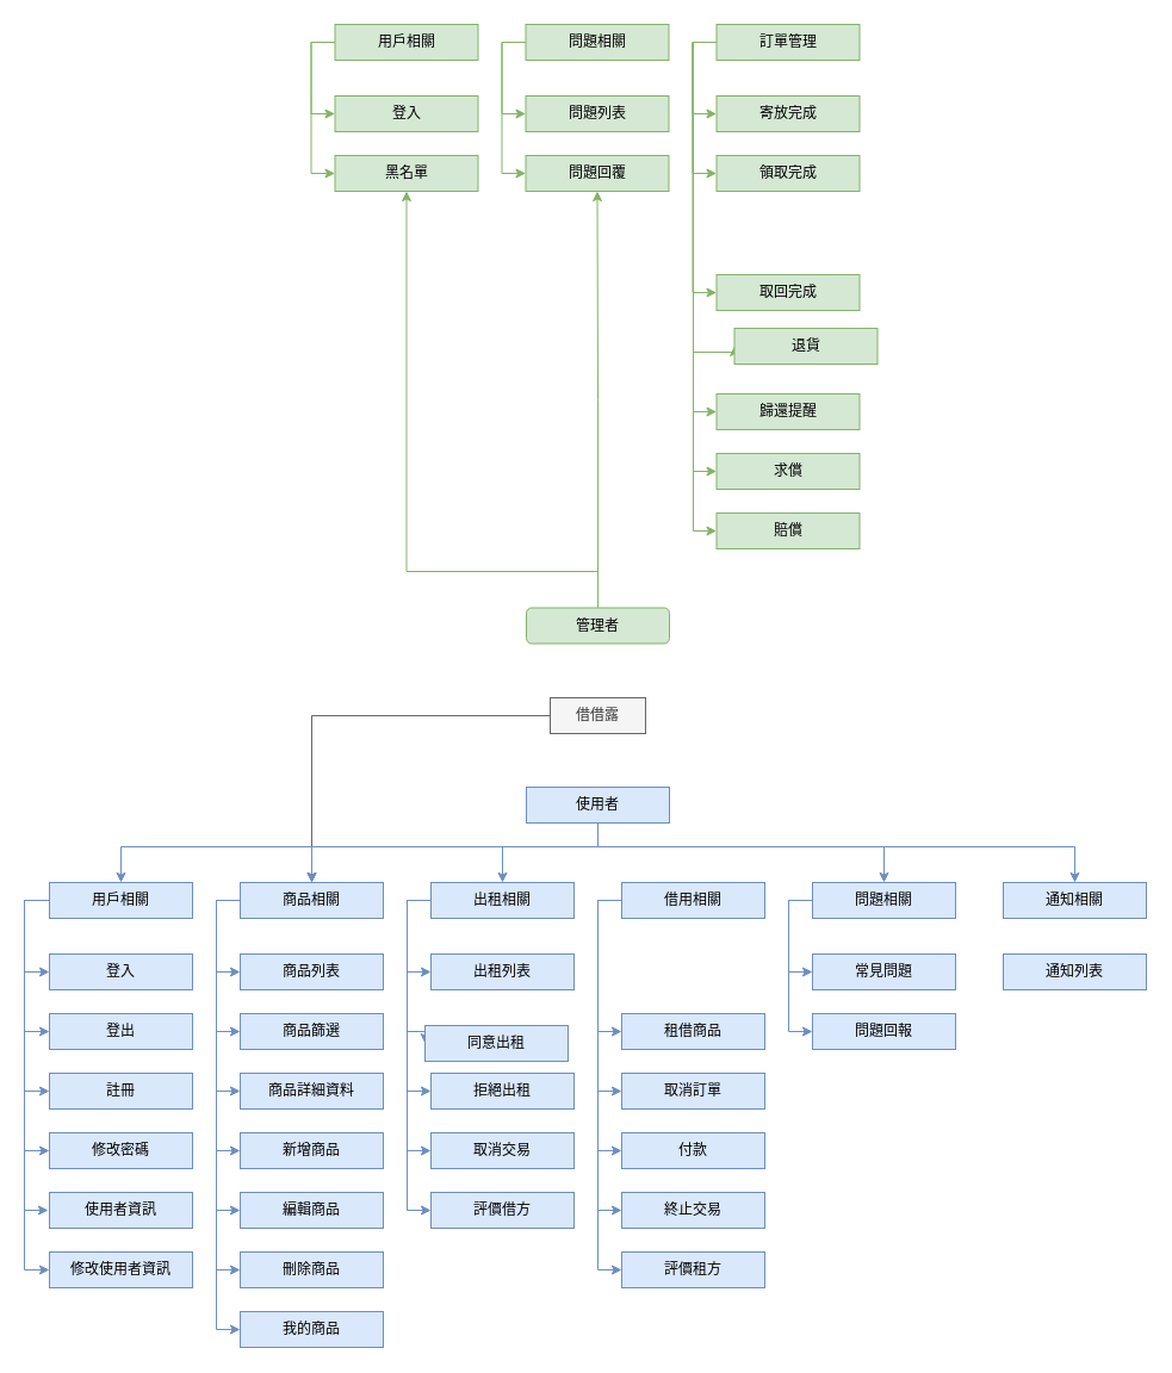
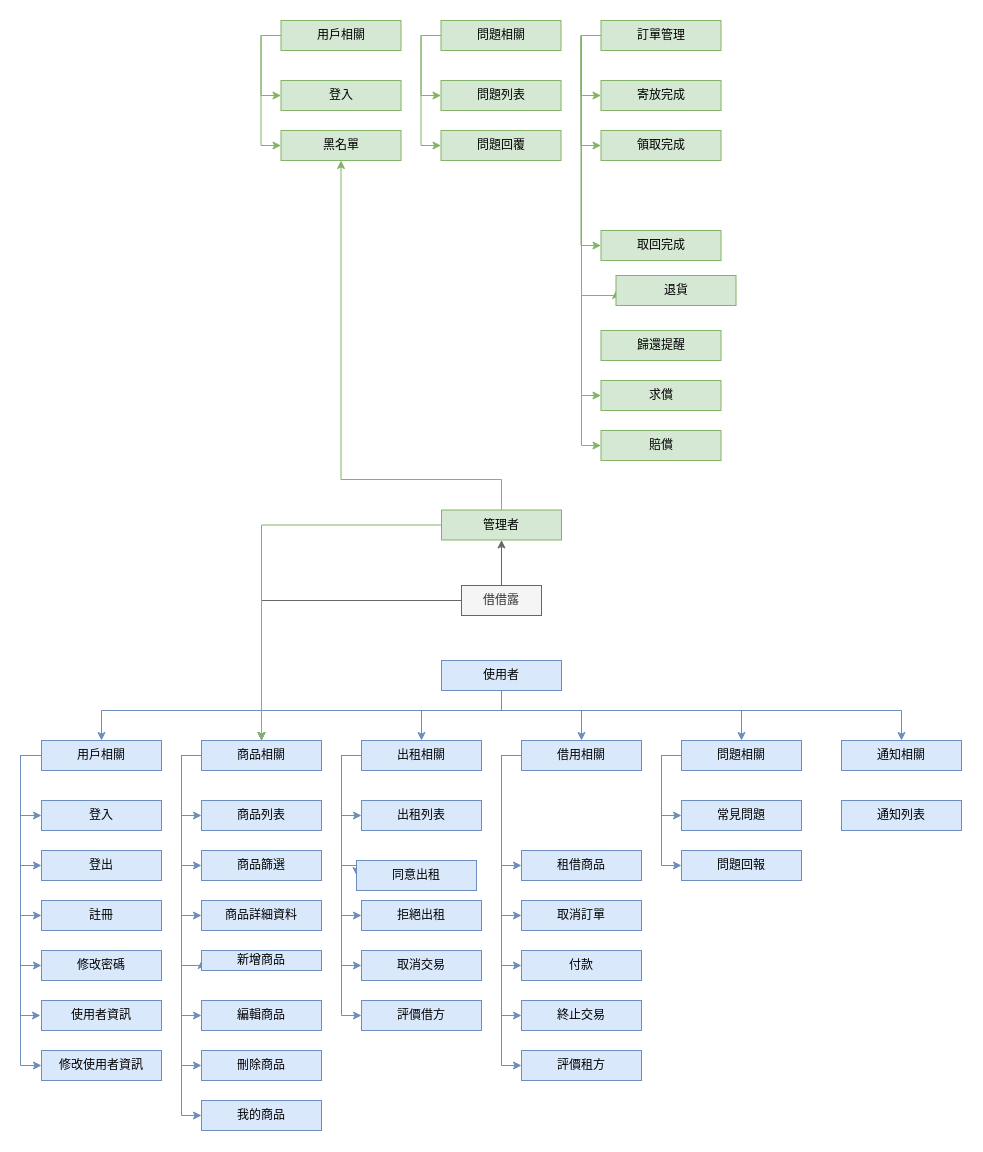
- <mxCell id="12" style="edgeStyle=orthogonalEdgeStyle;rounded=0;orthogonalLoop=1;jettySize=auto;html=1;entryX=0.5;entryY=1;entryDx=0;entryDy=0;strokeColor=#82b366;fillColor=#d5e8d4;" parent="1" source="14" target="41" edge="1"><mxGeometry relative="1" as="geometry" /></mxCell>
+ <mxCell id="12" style="edgeStyle=orthogonalEdgeStyle;rounded=0;orthogonalLoop=1;jettySize=auto;html=1;strokeColor=#82b366;fillColor=#d5e8d4;" parent="1" source="14" target="79" edge="1"><mxGeometry relative="1" as="geometry" /></mxCell>
- <mxCell id="54" style="edgeStyle=orthogonalEdgeStyle;rounded=0;orthogonalLoop=1;jettySize=auto;html=1;entryX=0;entryY=0.5;entryDx=0;entryDy=0;strokeColor=#82b366;fillColor=#d5e8d4;" edge="1" parent="1" source="57" target="60"><mxGeometry relative="1" as="geometry"><Array as="points"><mxPoint x="581" y="35" /><mxPoint x="581" y="345" /></Array></mxGeometry></mxCell>
- <mxCell id="14" value="管理者" style="whiteSpace=wrap;html=1;fillColor=#d5e8d4;strokeColor=#82b366;fontColor=#000000;rounded=1;" parent="1" vertex="1"><mxGeometry x="441" y="509.5" width="120" height="30" as="geometry" /></mxCell>
+ <mxCell id="14" value="管理者" style="rounded=0;whiteSpace=wrap;html=1;fillColor=#d5e8d4;strokeColor=#82b366;fontColor=#000000;" parent="1" vertex="1"><mxGeometry x="441" y="509.5" width="120" height="30" as="geometry" /></mxCell>
+ <mxCell id="2" style="edgeStyle=orthogonalEdgeStyle;rounded=0;orthogonalLoop=1;jettySize=auto;html=1;entryX=0.5;entryY=1;entryDx=0;entryDy=0;strokeColor=#666666;fillColor=#f5f5f5;" parent="1" source="4" target="14" edge="1"><mxGeometry relative="1" as="geometry" /></mxCell>
+ <mxCell id="8" style="edgeStyle=orthogonalEdgeStyle;rounded=0;orthogonalLoop=1;jettySize=auto;html=1;entryX=0.5;entryY=0;entryDx=0;entryDy=0;strokeColor=#6c8ebf;fillColor=#dae8fc;" edge="1" parent="1" source="11" target="26"><mxGeometry relative="1" as="geometry"><Array as="points"><mxPoint x="501" y="710" /><mxPoint x="581" y="710" /></Array></mxGeometry></mxCell>
- <mxCell id="82" value="&lt;div&gt;新增商品&lt;/div&gt;" style="rounded=0;whiteSpace=wrap;html=1;fillColor=#dae8fc;strokeColor=#6c8ebf;fontColor=#000000;" parent="1" vertex="1"><mxGeometry x="201" y="950" width="120" height="30" as="geometry" /></mxCell>
+ <mxCell id="82" value="&lt;div&gt;新增商品&lt;/div&gt;" style="rounded=0;whiteSpace=wrap;html=1;fillColor=#dae8fc;strokeColor=#6c8ebf;fontColor=#000000;" parent="1" vertex="1"><mxGeometry x="201" y="950" width="120" height="20" as="geometry" /></mxCell>
